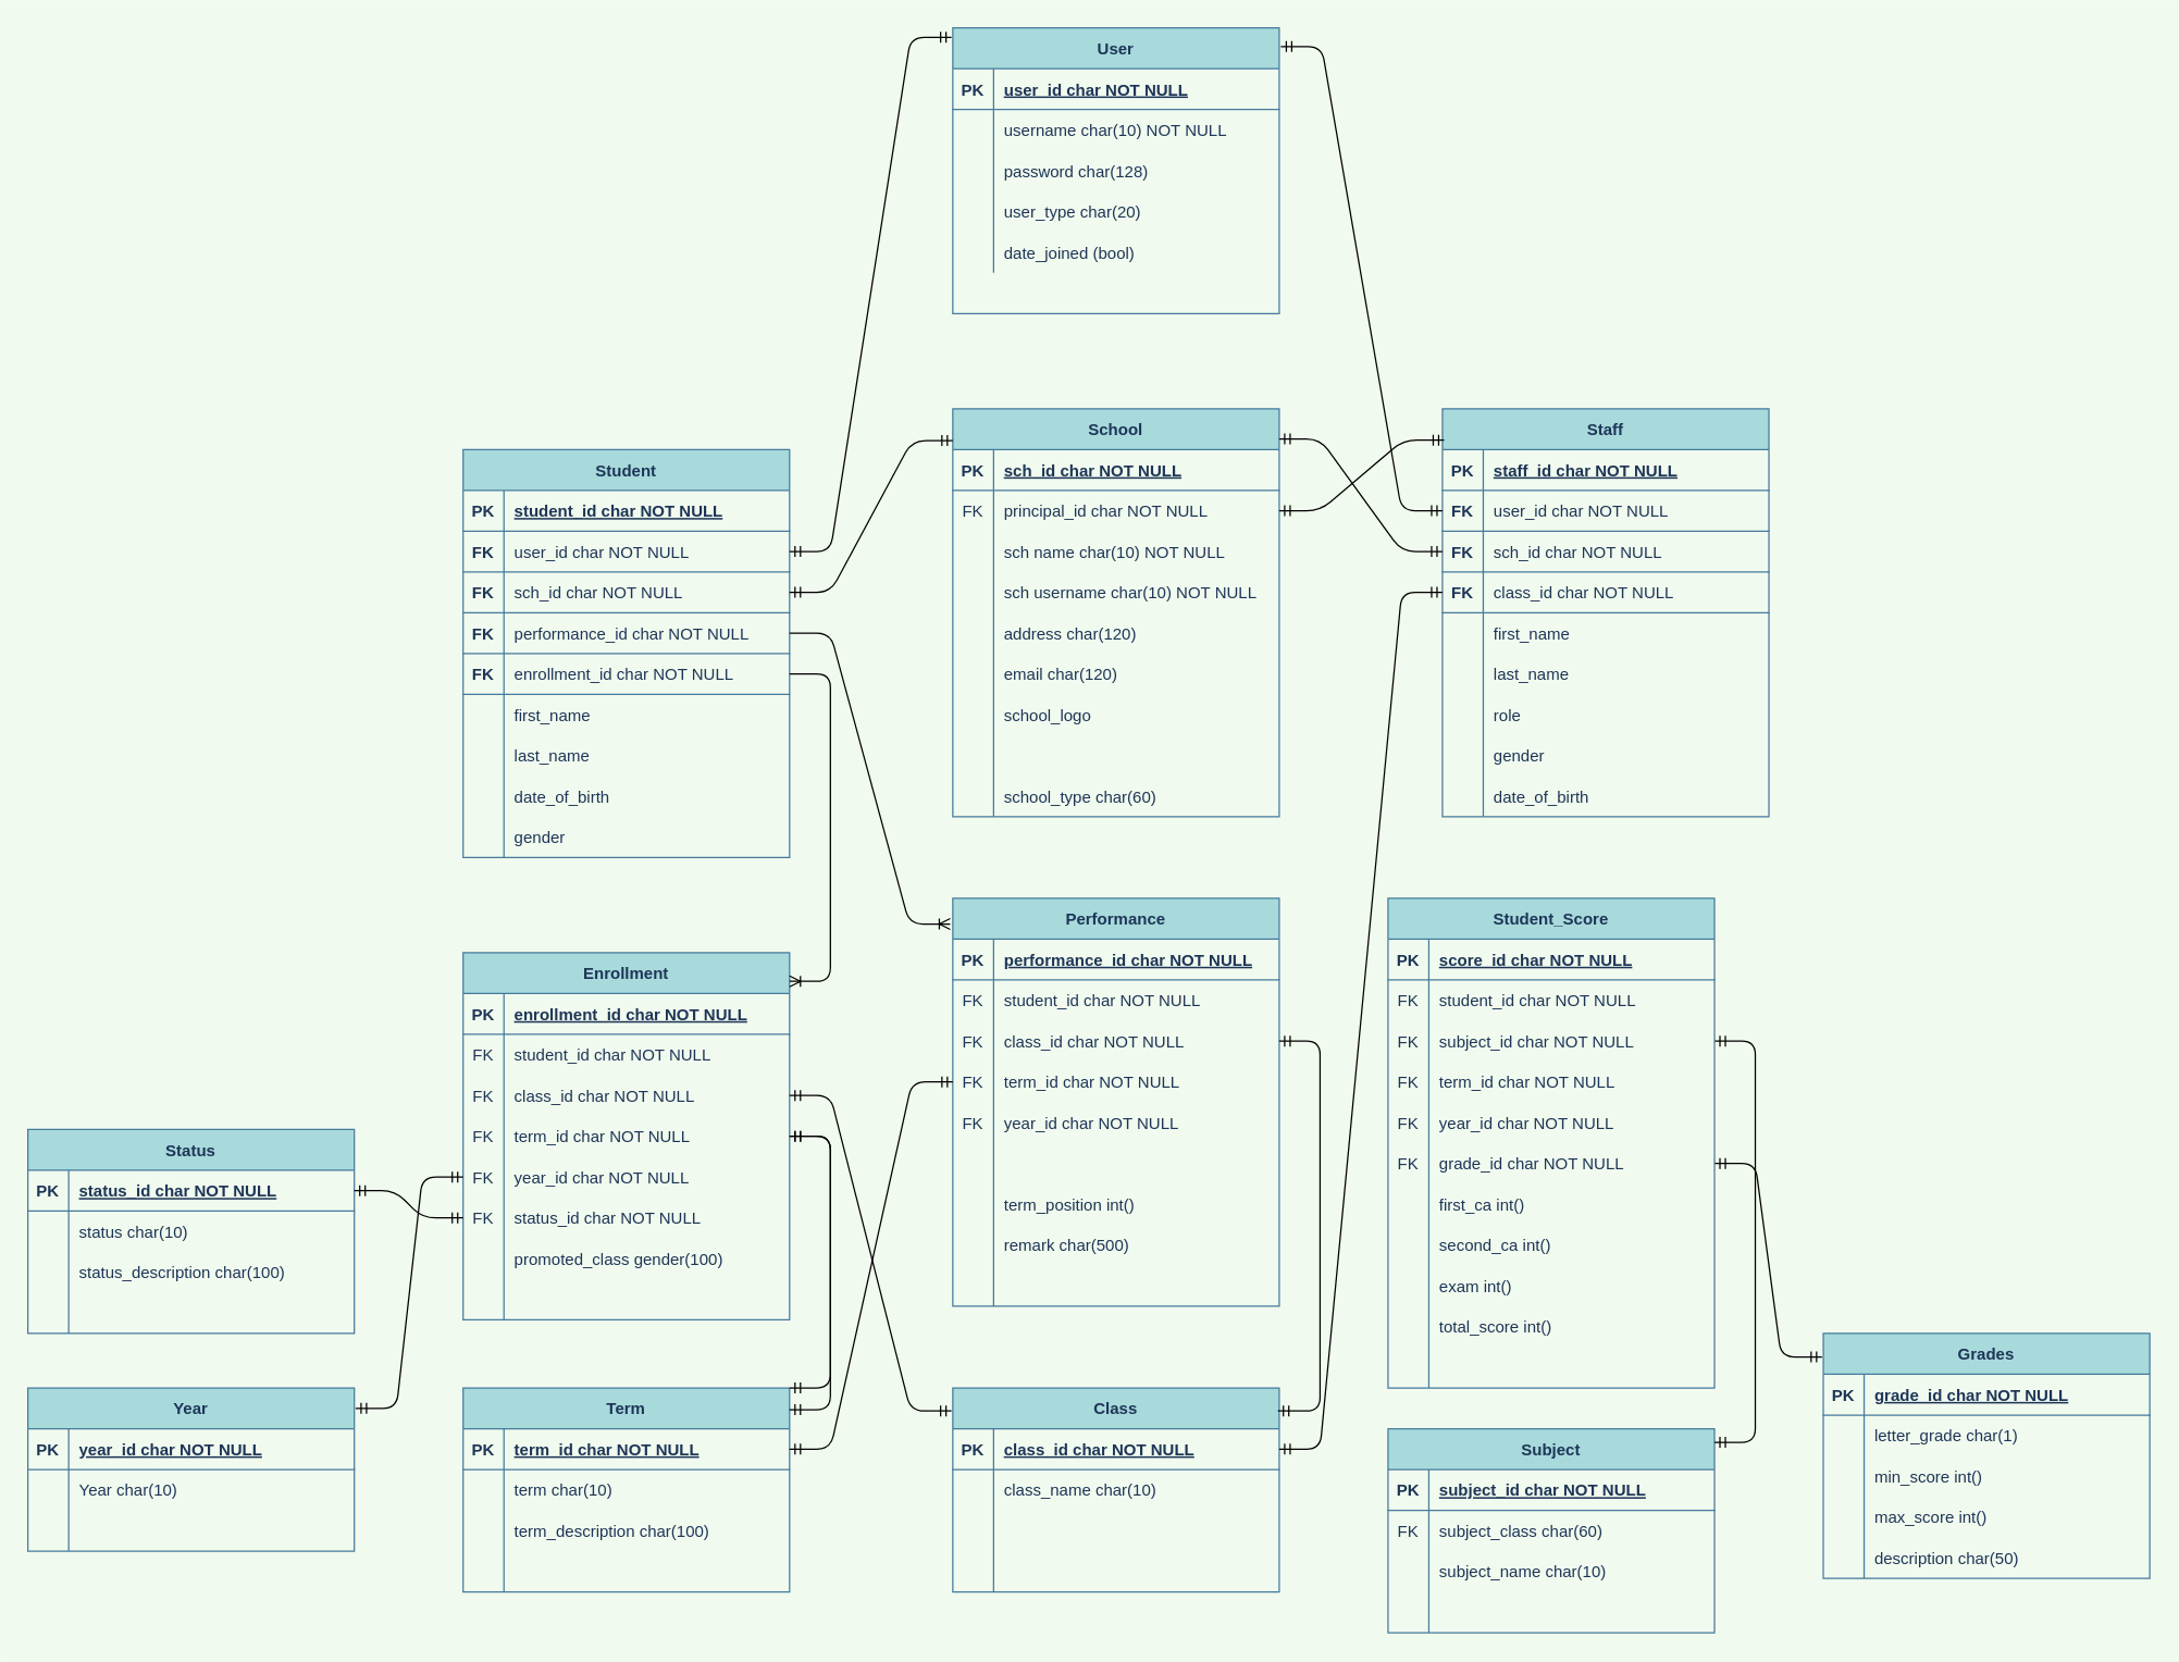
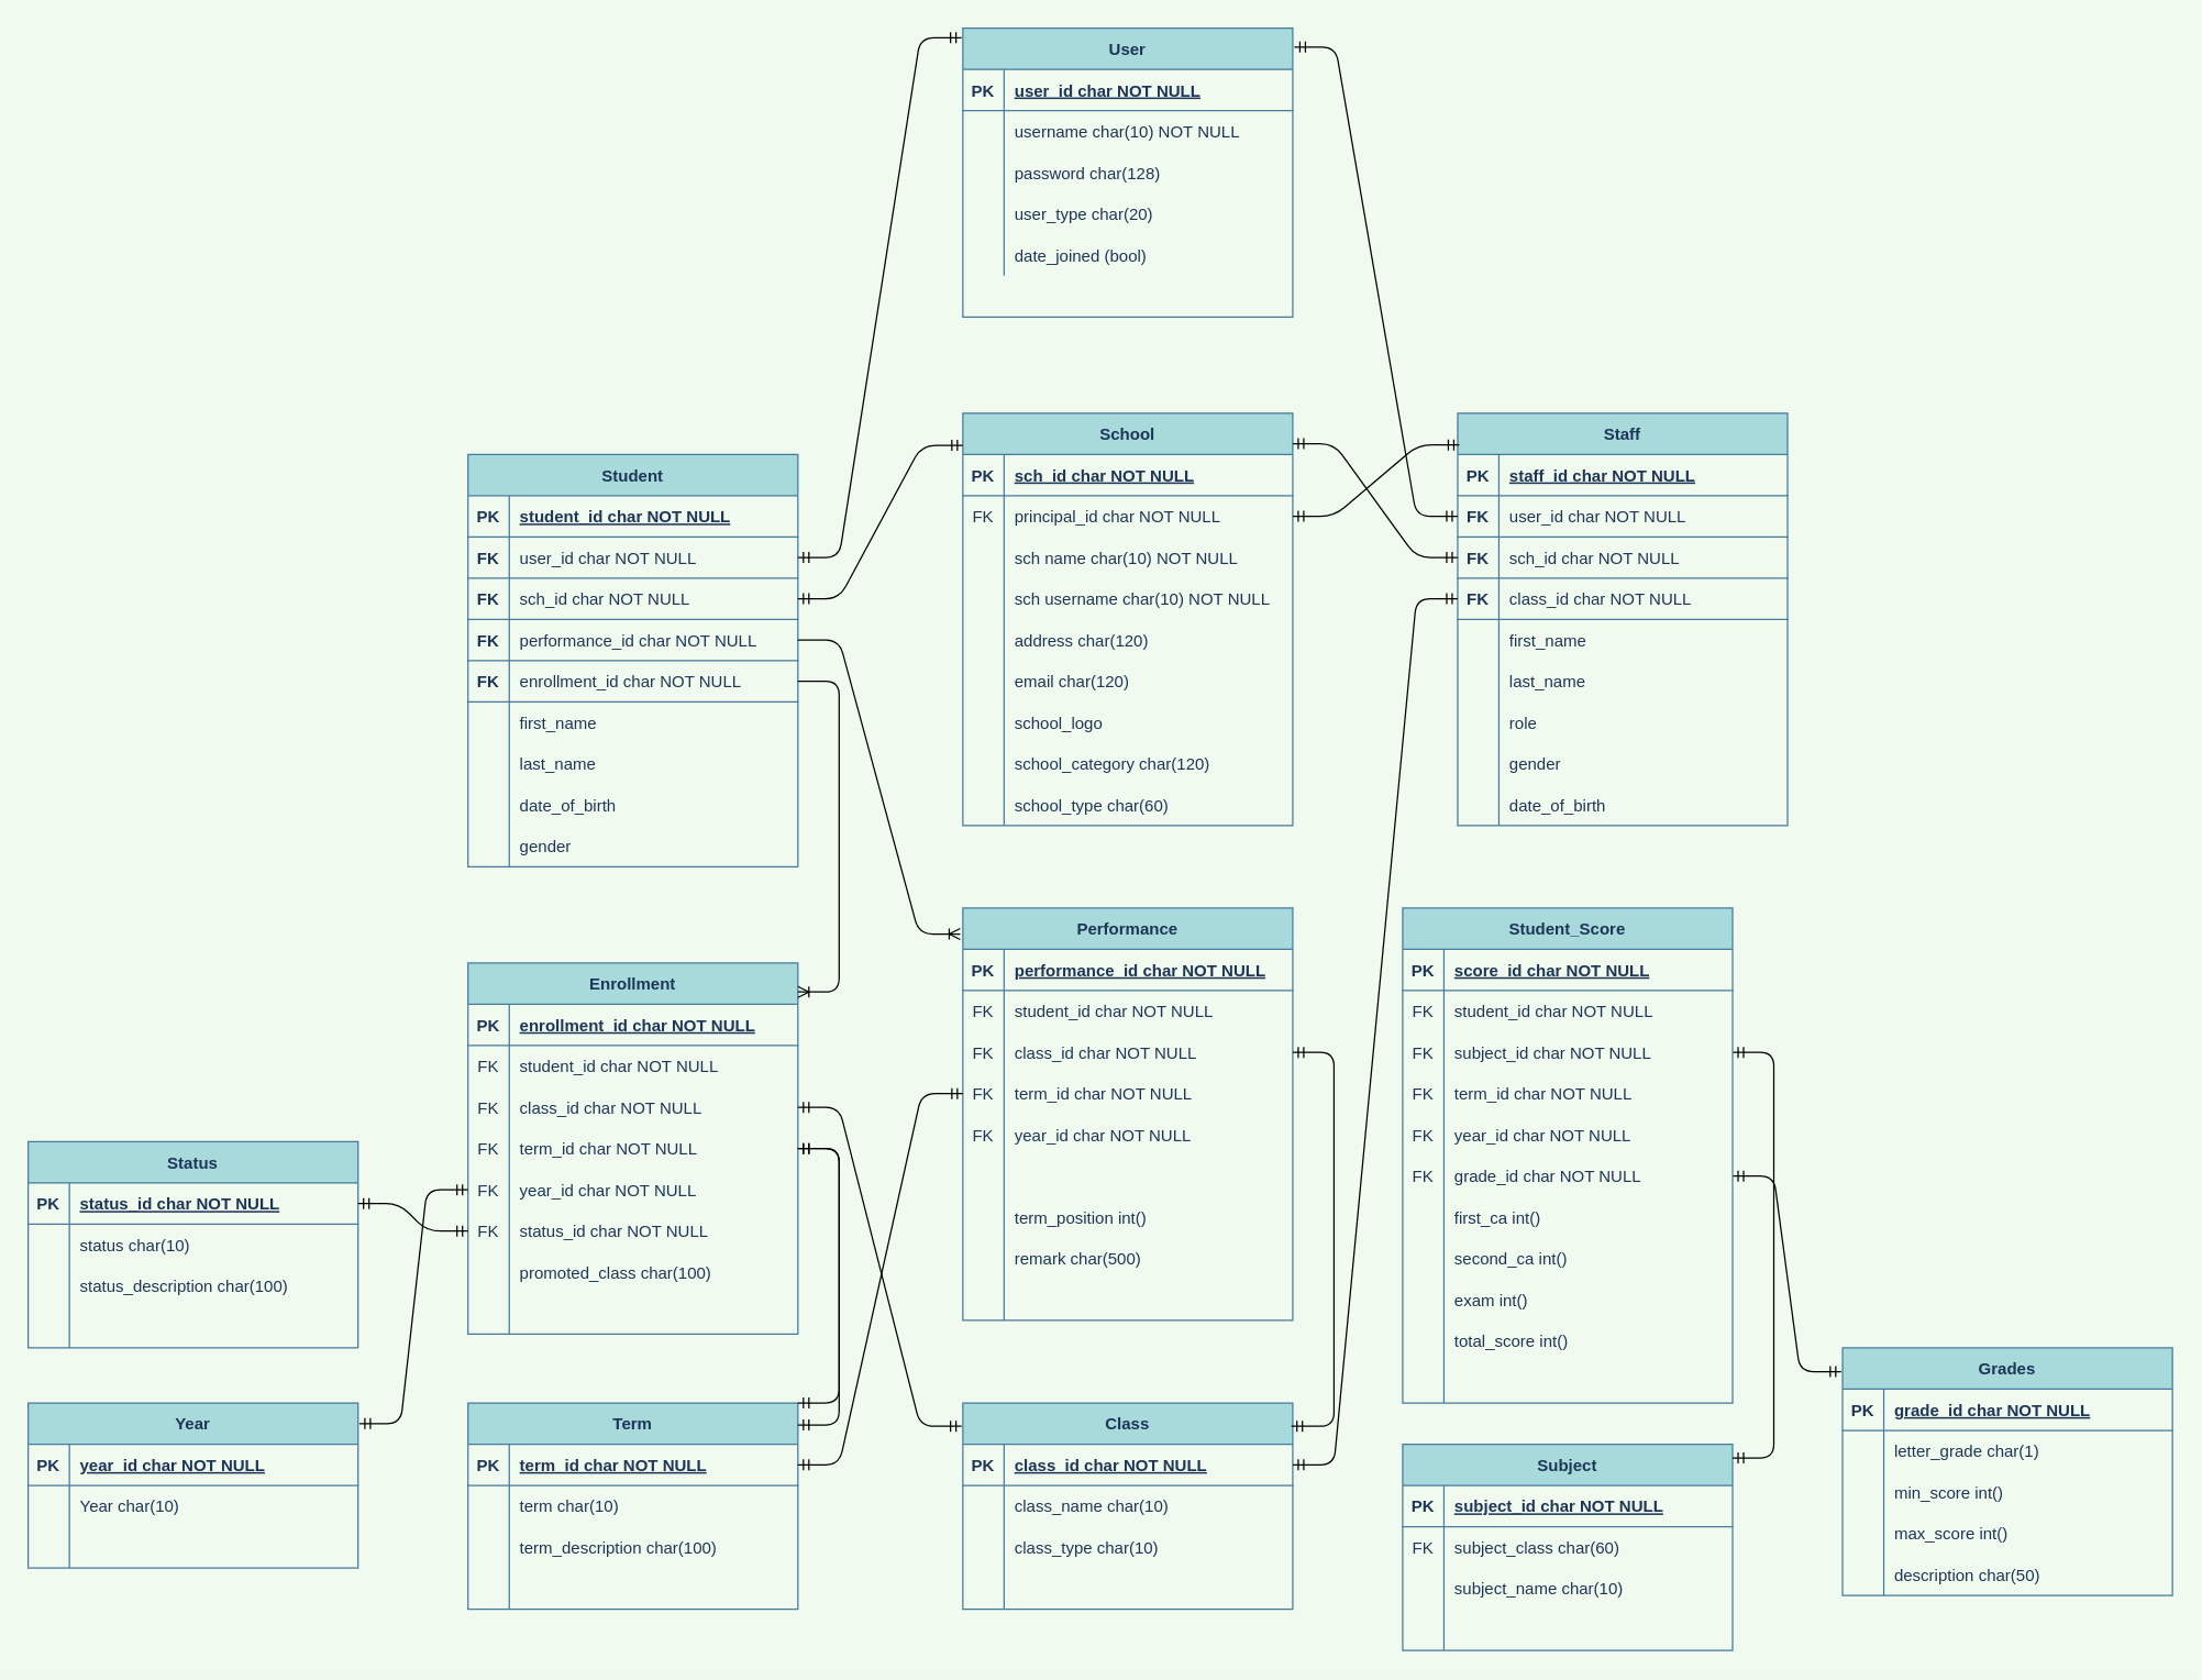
+ <mxCell id="26" value="school_category char(120)" style="shape=partialRectangle;overflow=hidden;connectable=0;fillColor=none;top=0;left=0;bottom=0;right=0;align=left;spacingLeft=6;strokeColor=#457B9D;fontColor=#1D3557;" parent="24" vertex="1"><mxGeometry x="30" width="210" height="30" as="geometry" /></mxCell>
- <mxCell id="217" value="promoted_class gender(100)" style="shape=partialRectangle;overflow=hidden;connectable=0;fillColor=none;top=0;left=0;bottom=0;right=0;align=left;spacingLeft=6;strokeColor=#457B9D;fontColor=#1D3557;" parent="215" vertex="1"><mxGeometry x="30" width="210" height="30" as="geometry" /></mxCell>
+ <mxCell id="217" value="promoted_class char(100)" style="shape=partialRectangle;overflow=hidden;connectable=0;fillColor=none;top=0;left=0;bottom=0;right=0;align=left;spacingLeft=6;strokeColor=#457B9D;fontColor=#1D3557;" parent="215" vertex="1"><mxGeometry x="30" width="210" height="30" as="geometry" /></mxCell>
+ <mxCell id="85" value="class_type char(10)" style="shape=partialRectangle;overflow=hidden;connectable=0;fillColor=none;top=0;left=0;bottom=0;right=0;align=left;spacingLeft=6;strokeColor=#457B9D;fontColor=#1D3557;" parent="83" vertex="1"><mxGeometry x="30" width="210" height="30" as="geometry" /></mxCell>
